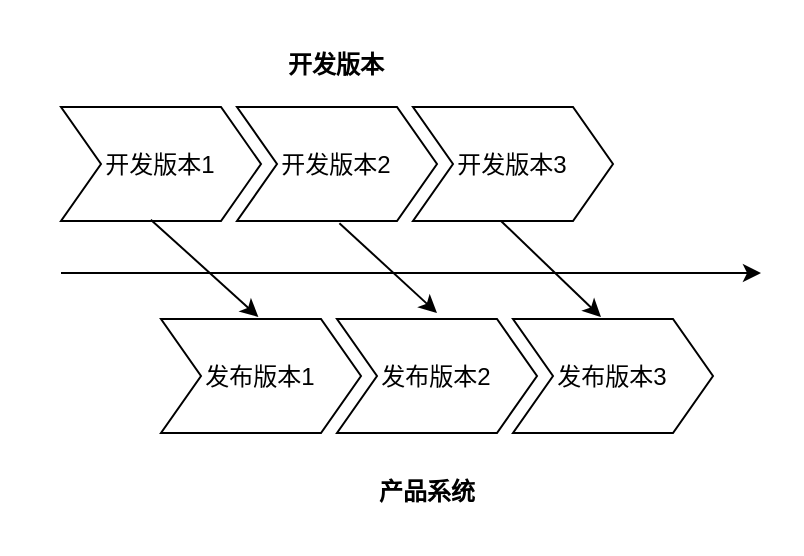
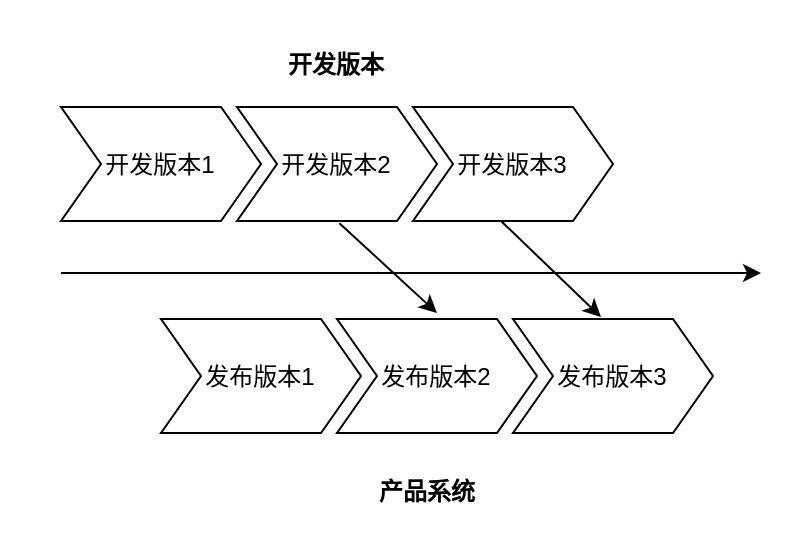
- <mxCell id="12" value="" style="endArrow=classic;html=1;exitX=0.449;exitY=0.988;exitDx=0;exitDy=0;exitPerimeter=0;entryX=0.487;entryY=-0.018;entryDx=0;entryDy=0;entryPerimeter=0;" parent="1" source="3" target="7" edge="1"><mxGeometry width="50" height="50" relative="1" as="geometry"><mxPoint x="50" y="236" as="sourcePoint" /><mxPoint x="110" y="236" as="targetPoint" /></mxGeometry></mxCell>
